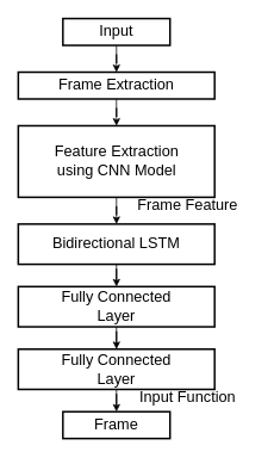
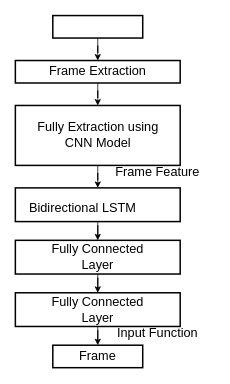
- <mxCell id="4" value="&lt;font style=&quot;font-size: 17px&quot;&gt;Input&lt;/font&gt;" style="text;html=1;strokeColor=none;fillColor=none;align=center;verticalAlign=middle;whiteSpace=wrap;rounded=0;" parent="1" vertex="1"><mxGeometry x="110" y="25" width="40" height="20" as="geometry" /></mxCell>
- <mxCell id="10" value="&lt;font style=&quot;font-size: 17px&quot;&gt;Feature Extraction using CNN Model&lt;br&gt;&lt;/font&gt;" style="text;html=1;strokeColor=none;fillColor=none;align=center;verticalAlign=middle;whiteSpace=wrap;rounded=0;" parent="1" vertex="1"><mxGeometry x="42.5" y="170" width="175" height="20" as="geometry" /></mxCell>
+ <mxCell id="10" value="&lt;font style=&quot;font-size: 17px&quot;&gt;Fully Extraction using CNN Model&lt;br&gt;&lt;/font&gt;" style="text;html=1;strokeColor=none;fillColor=none;align=center;verticalAlign=middle;whiteSpace=wrap;rounded=0;" parent="1" vertex="1"><mxGeometry x="42.5" y="170" width="175" height="20" as="geometry" /></mxCell>
- <mxCell id="13" value="&lt;font style=&quot;font-size: 17px&quot;&gt;Bidirectional LSTM&lt;br&gt;&lt;/font&gt;" style="text;html=1;strokeColor=none;fillColor=none;align=center;verticalAlign=middle;whiteSpace=wrap;rounded=0;" parent="1" vertex="1"><mxGeometry x="55" y="262.5" width="150" height="20" as="geometry" /></mxCell>
+ <mxCell id="13" value="&lt;font style=&quot;font-size: 17px&quot;&gt;Bidirectional LSTM&lt;br&gt;&lt;/font&gt;" style="text;html=1;strokeColor=none;fillColor=none;align=center;verticalAlign=middle;whiteSpace=wrap;rounded=0;" parent="1" vertex="1"><mxGeometry x="35" y="267.5" width="150" height="20" as="geometry" /></mxCell>
